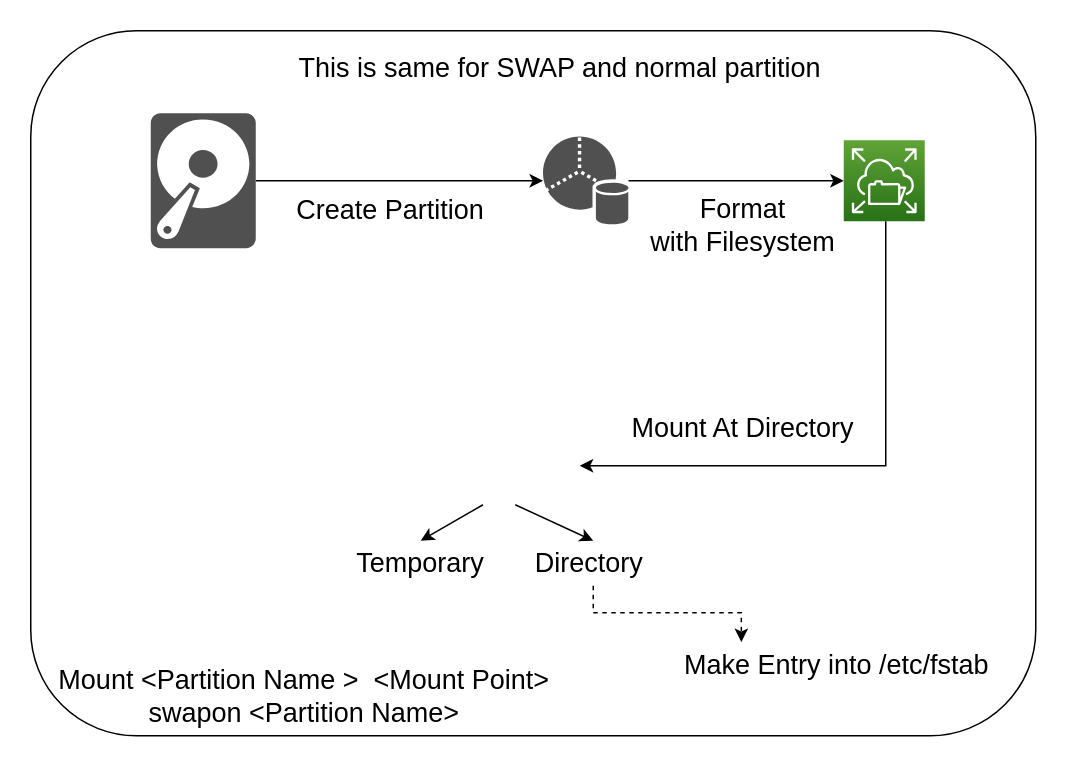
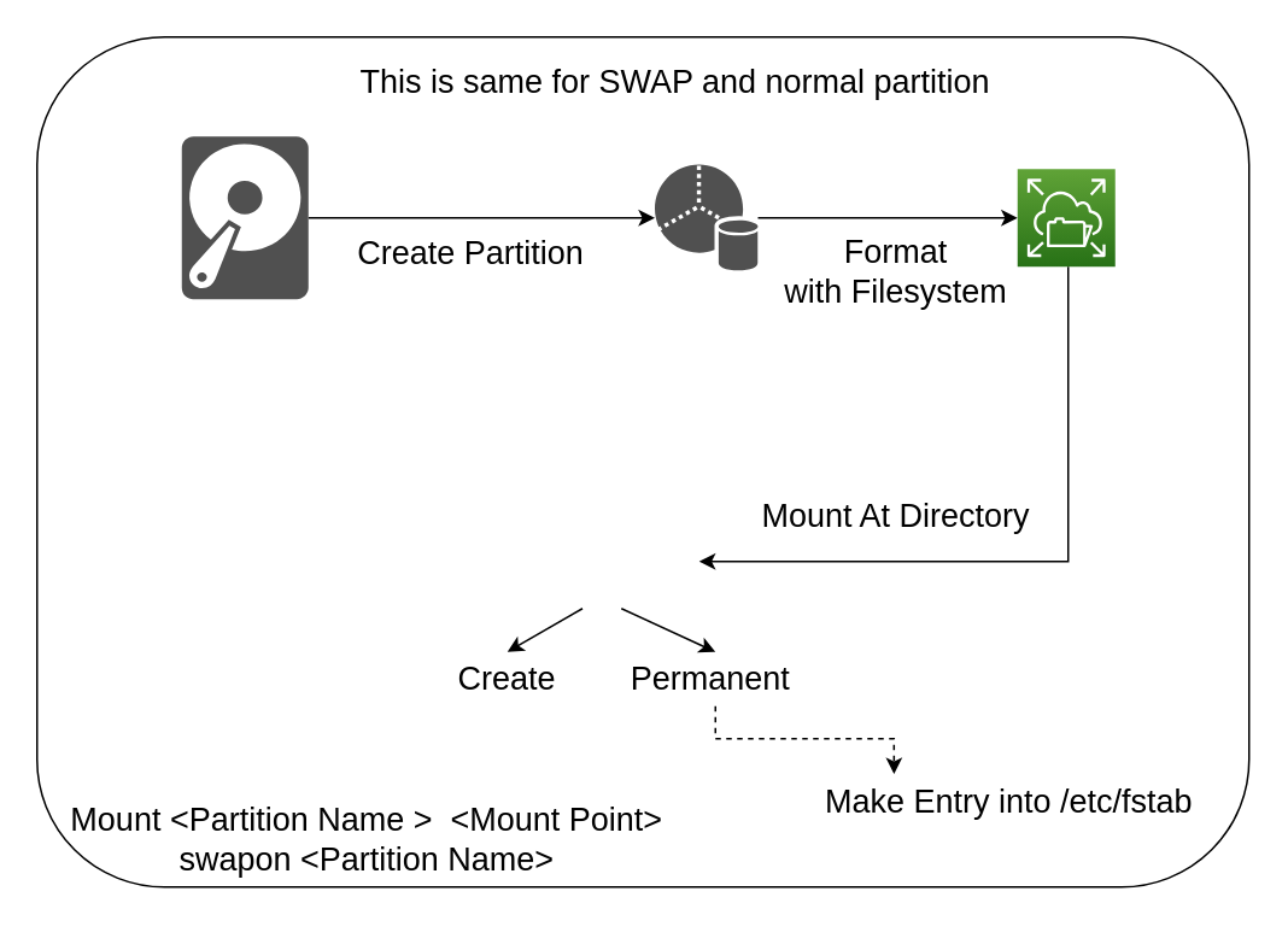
- <mxCell id="16" value="Temporary" style="text;html=1;strokeColor=none;fillColor=none;align=center;verticalAlign=middle;whiteSpace=wrap;rounded=0;fontSize=18;" parent="1" vertex="1"><mxGeometry x="210" y="360" width="140" height="30" as="geometry" /></mxCell>
+ <mxCell id="16" value="Create" style="text;html=1;strokeColor=none;fillColor=none;align=center;verticalAlign=middle;whiteSpace=wrap;rounded=0;fontSize=18;" parent="1" vertex="1"><mxGeometry x="210" y="360" width="140" height="30" as="geometry" /></mxCell>
- <mxCell id="18" value="Directory&amp;nbsp;" style="text;html=1;strokeColor=none;fillColor=none;align=center;verticalAlign=middle;whiteSpace=wrap;rounded=0;fontSize=18;" parent="1" vertex="1"><mxGeometry x="350" y="360" width="90" height="30" as="geometry" /></mxCell>
+ <mxCell id="18" value="Permanent&amp;nbsp;" style="text;html=1;strokeColor=none;fillColor=none;align=center;verticalAlign=middle;whiteSpace=wrap;rounded=0;fontSize=18;" parent="1" vertex="1"><mxGeometry x="350" y="360" width="90" height="30" as="geometry" /></mxCell>
